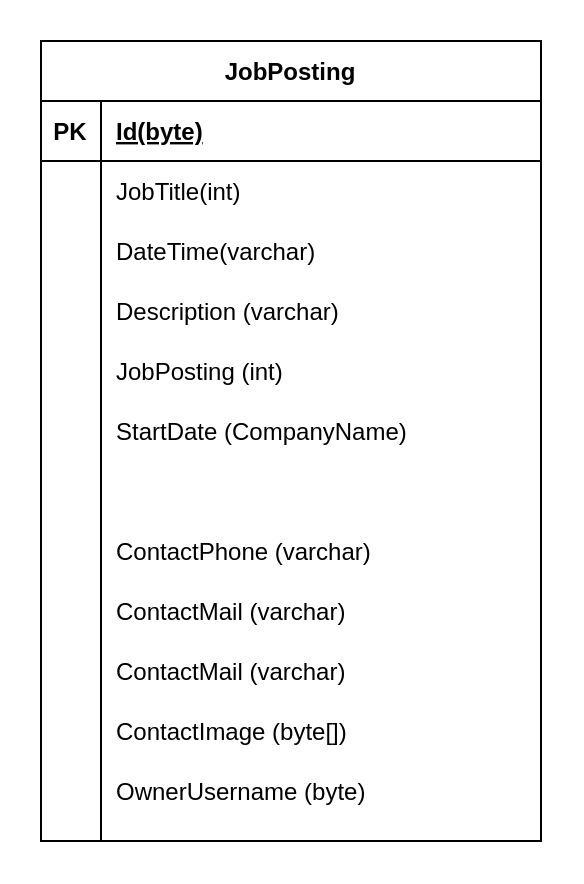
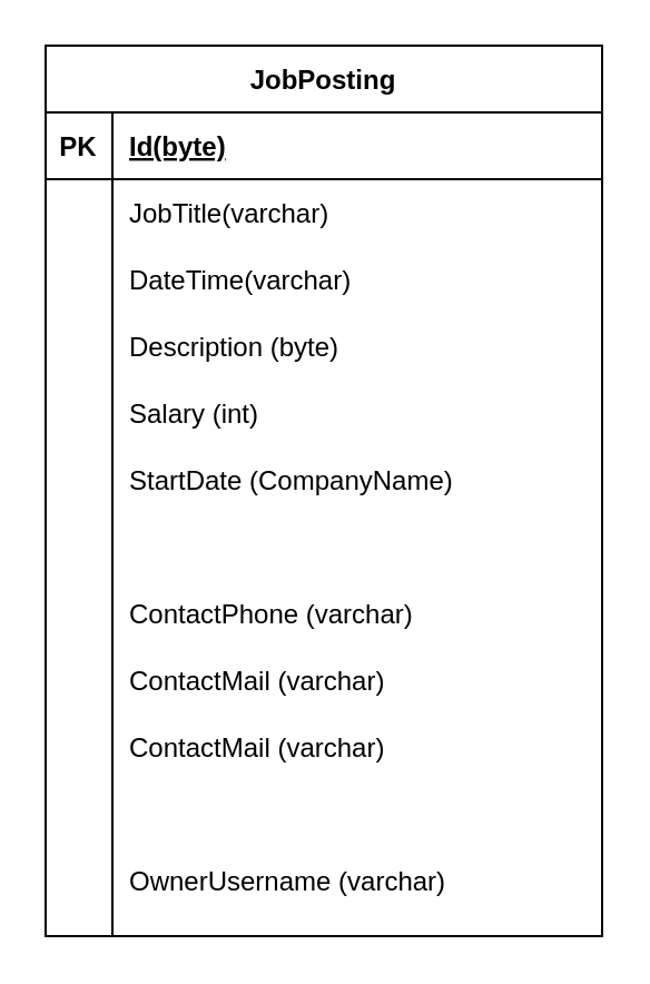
- <mxCell id="8" value="JobTitle(int)" style="shape=partialRectangle;overflow=hidden;connectable=0;fillColor=none;top=0;left=0;bottom=0;right=0;align=left;spacingLeft=6;" parent="6" vertex="1"><mxGeometry x="30" width="220" height="30" as="geometry"><mxRectangle width="220" height="30" as="alternateBounds" /></mxGeometry></mxCell>
+ <mxCell id="8" value="JobTitle(varchar)" style="shape=partialRectangle;overflow=hidden;connectable=0;fillColor=none;top=0;left=0;bottom=0;right=0;align=left;spacingLeft=6;" parent="6" vertex="1"><mxGeometry x="30" width="220" height="30" as="geometry"><mxRectangle width="220" height="30" as="alternateBounds" /></mxGeometry></mxCell>
- <mxCell id="10" value="Description (varchar)" style="shape=partialRectangle;overflow=hidden;connectable=0;fillColor=none;top=0;left=0;bottom=0;right=0;align=left;spacingLeft=6;" vertex="1" parent="1"><mxGeometry x="50" y="140" width="220" height="30" as="geometry"><mxRectangle width="220" height="30" as="alternateBounds" /></mxGeometry></mxCell>
+ <mxCell id="10" value="Description (byte)" style="shape=partialRectangle;overflow=hidden;connectable=0;fillColor=none;top=0;left=0;bottom=0;right=0;align=left;spacingLeft=6;" vertex="1" parent="1"><mxGeometry x="50" y="140" width="220" height="30" as="geometry"><mxRectangle width="220" height="30" as="alternateBounds" /></mxGeometry></mxCell>
- <mxCell id="11" value="JobPosting (int)" style="shape=partialRectangle;overflow=hidden;connectable=0;fillColor=none;top=0;left=0;bottom=0;right=0;align=left;spacingLeft=6;" vertex="1" parent="1"><mxGeometry x="50" y="170" width="220" height="30" as="geometry"><mxRectangle width="220" height="30" as="alternateBounds" /></mxGeometry></mxCell>
+ <mxCell id="11" value="Salary (int)" style="shape=partialRectangle;overflow=hidden;connectable=0;fillColor=none;top=0;left=0;bottom=0;right=0;align=left;spacingLeft=6;" vertex="1" parent="1"><mxGeometry x="50" y="170" width="220" height="30" as="geometry"><mxRectangle width="220" height="30" as="alternateBounds" /></mxGeometry></mxCell>
- <mxCell id="16" value="ContactImage (byte[])" style="shape=partialRectangle;overflow=hidden;connectable=0;fillColor=none;top=0;left=0;bottom=0;right=0;align=left;spacingLeft=6;" vertex="1" parent="1"><mxGeometry x="50" y="350" width="220" height="30" as="geometry"><mxRectangle width="220" height="30" as="alternateBounds" /></mxGeometry></mxCell>
- <mxCell id="17" value="OwnerUsername (byte)" style="shape=partialRectangle;overflow=hidden;connectable=0;fillColor=none;top=0;left=0;bottom=0;right=0;align=left;spacingLeft=6;" vertex="1" parent="1"><mxGeometry x="50" y="380" width="220" height="30" as="geometry"><mxRectangle width="220" height="30" as="alternateBounds" /></mxGeometry></mxCell>
+ <mxCell id="17" value="OwnerUsername (varchar)" style="shape=partialRectangle;overflow=hidden;connectable=0;fillColor=none;top=0;left=0;bottom=0;right=0;align=left;spacingLeft=6;" vertex="1" parent="1"><mxGeometry x="50" y="380" width="220" height="30" as="geometry"><mxRectangle width="220" height="30" as="alternateBounds" /></mxGeometry></mxCell>
